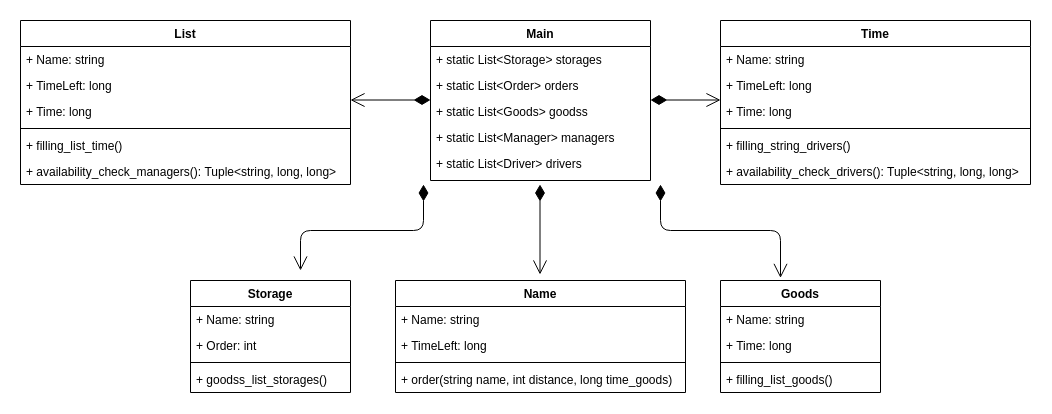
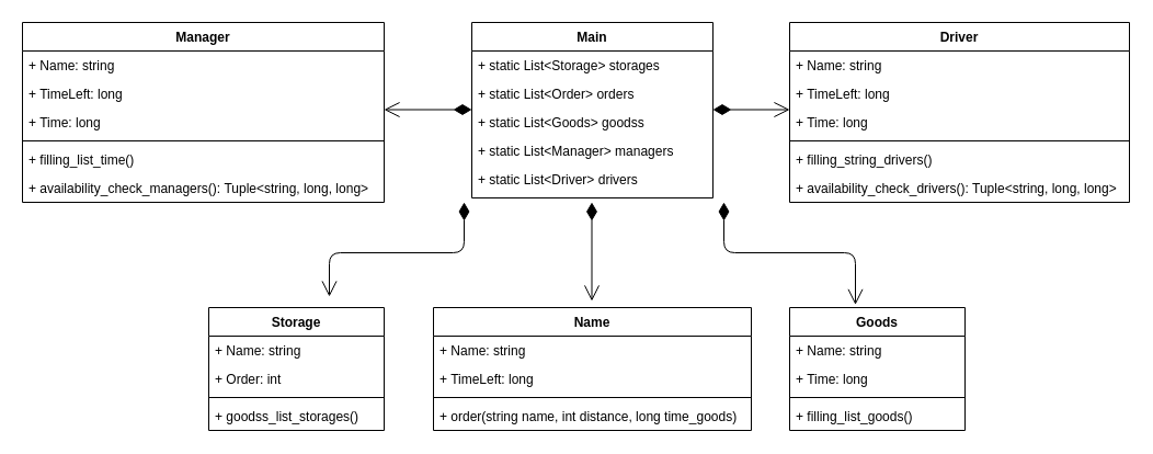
- <mxCell id="12" value="List" style="swimlane;fontStyle=1;align=center;verticalAlign=top;childLayout=stackLayout;horizontal=1;startSize=26;horizontalStack=0;resizeParent=1;resizeParentMax=0;resizeLast=0;collapsible=1;marginBottom=0;" vertex="1" parent="1"><mxGeometry x="20" y="20" width="330" height="164" as="geometry" /></mxCell>
+ <mxCell id="12" value="Manager" style="swimlane;fontStyle=1;align=center;verticalAlign=top;childLayout=stackLayout;horizontal=1;startSize=26;horizontalStack=0;resizeParent=1;resizeParentMax=0;resizeLast=0;collapsible=1;marginBottom=0;" vertex="1" parent="1"><mxGeometry x="20" y="20" width="330" height="164" as="geometry" /></mxCell>
- <mxCell id="19" value="Time" style="swimlane;fontStyle=1;align=center;verticalAlign=top;childLayout=stackLayout;horizontal=1;startSize=26;horizontalStack=0;resizeParent=1;resizeParentMax=0;resizeLast=0;collapsible=1;marginBottom=0;" vertex="1" parent="1"><mxGeometry x="720" y="20" width="310" height="164" as="geometry" /></mxCell>
+ <mxCell id="19" value="Driver" style="swimlane;fontStyle=1;align=center;verticalAlign=top;childLayout=stackLayout;horizontal=1;startSize=26;horizontalStack=0;resizeParent=1;resizeParentMax=0;resizeLast=0;collapsible=1;marginBottom=0;" vertex="1" parent="1"><mxGeometry x="720" y="20" width="310" height="164" as="geometry" /></mxCell>
